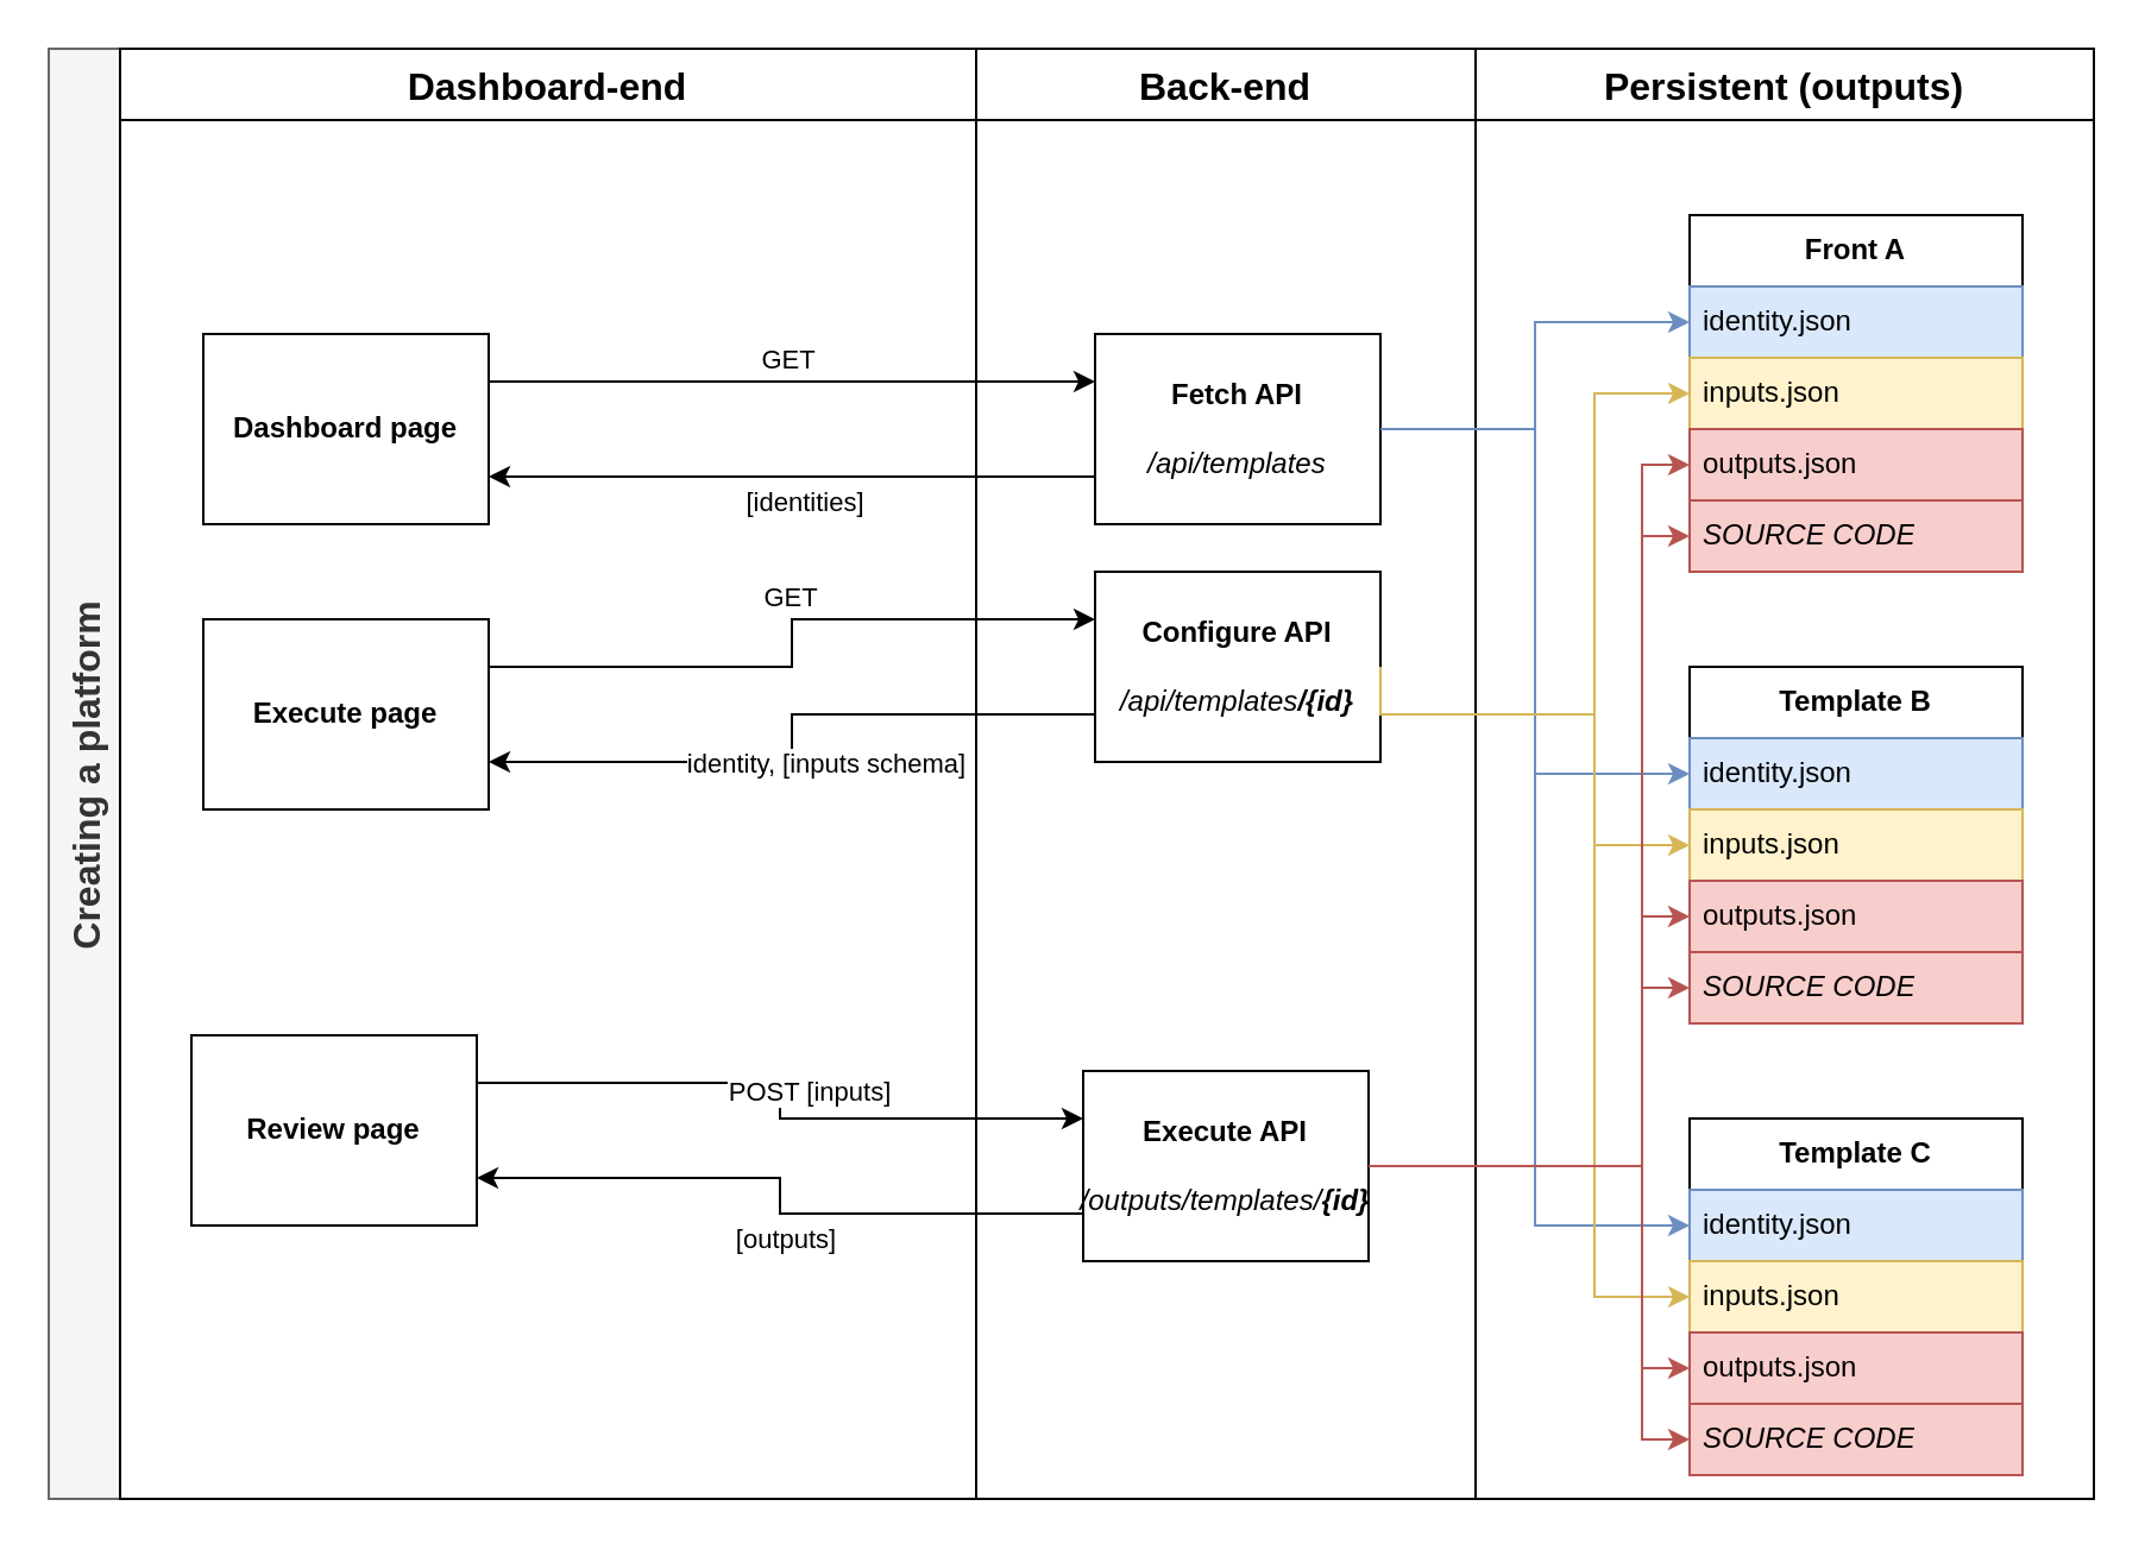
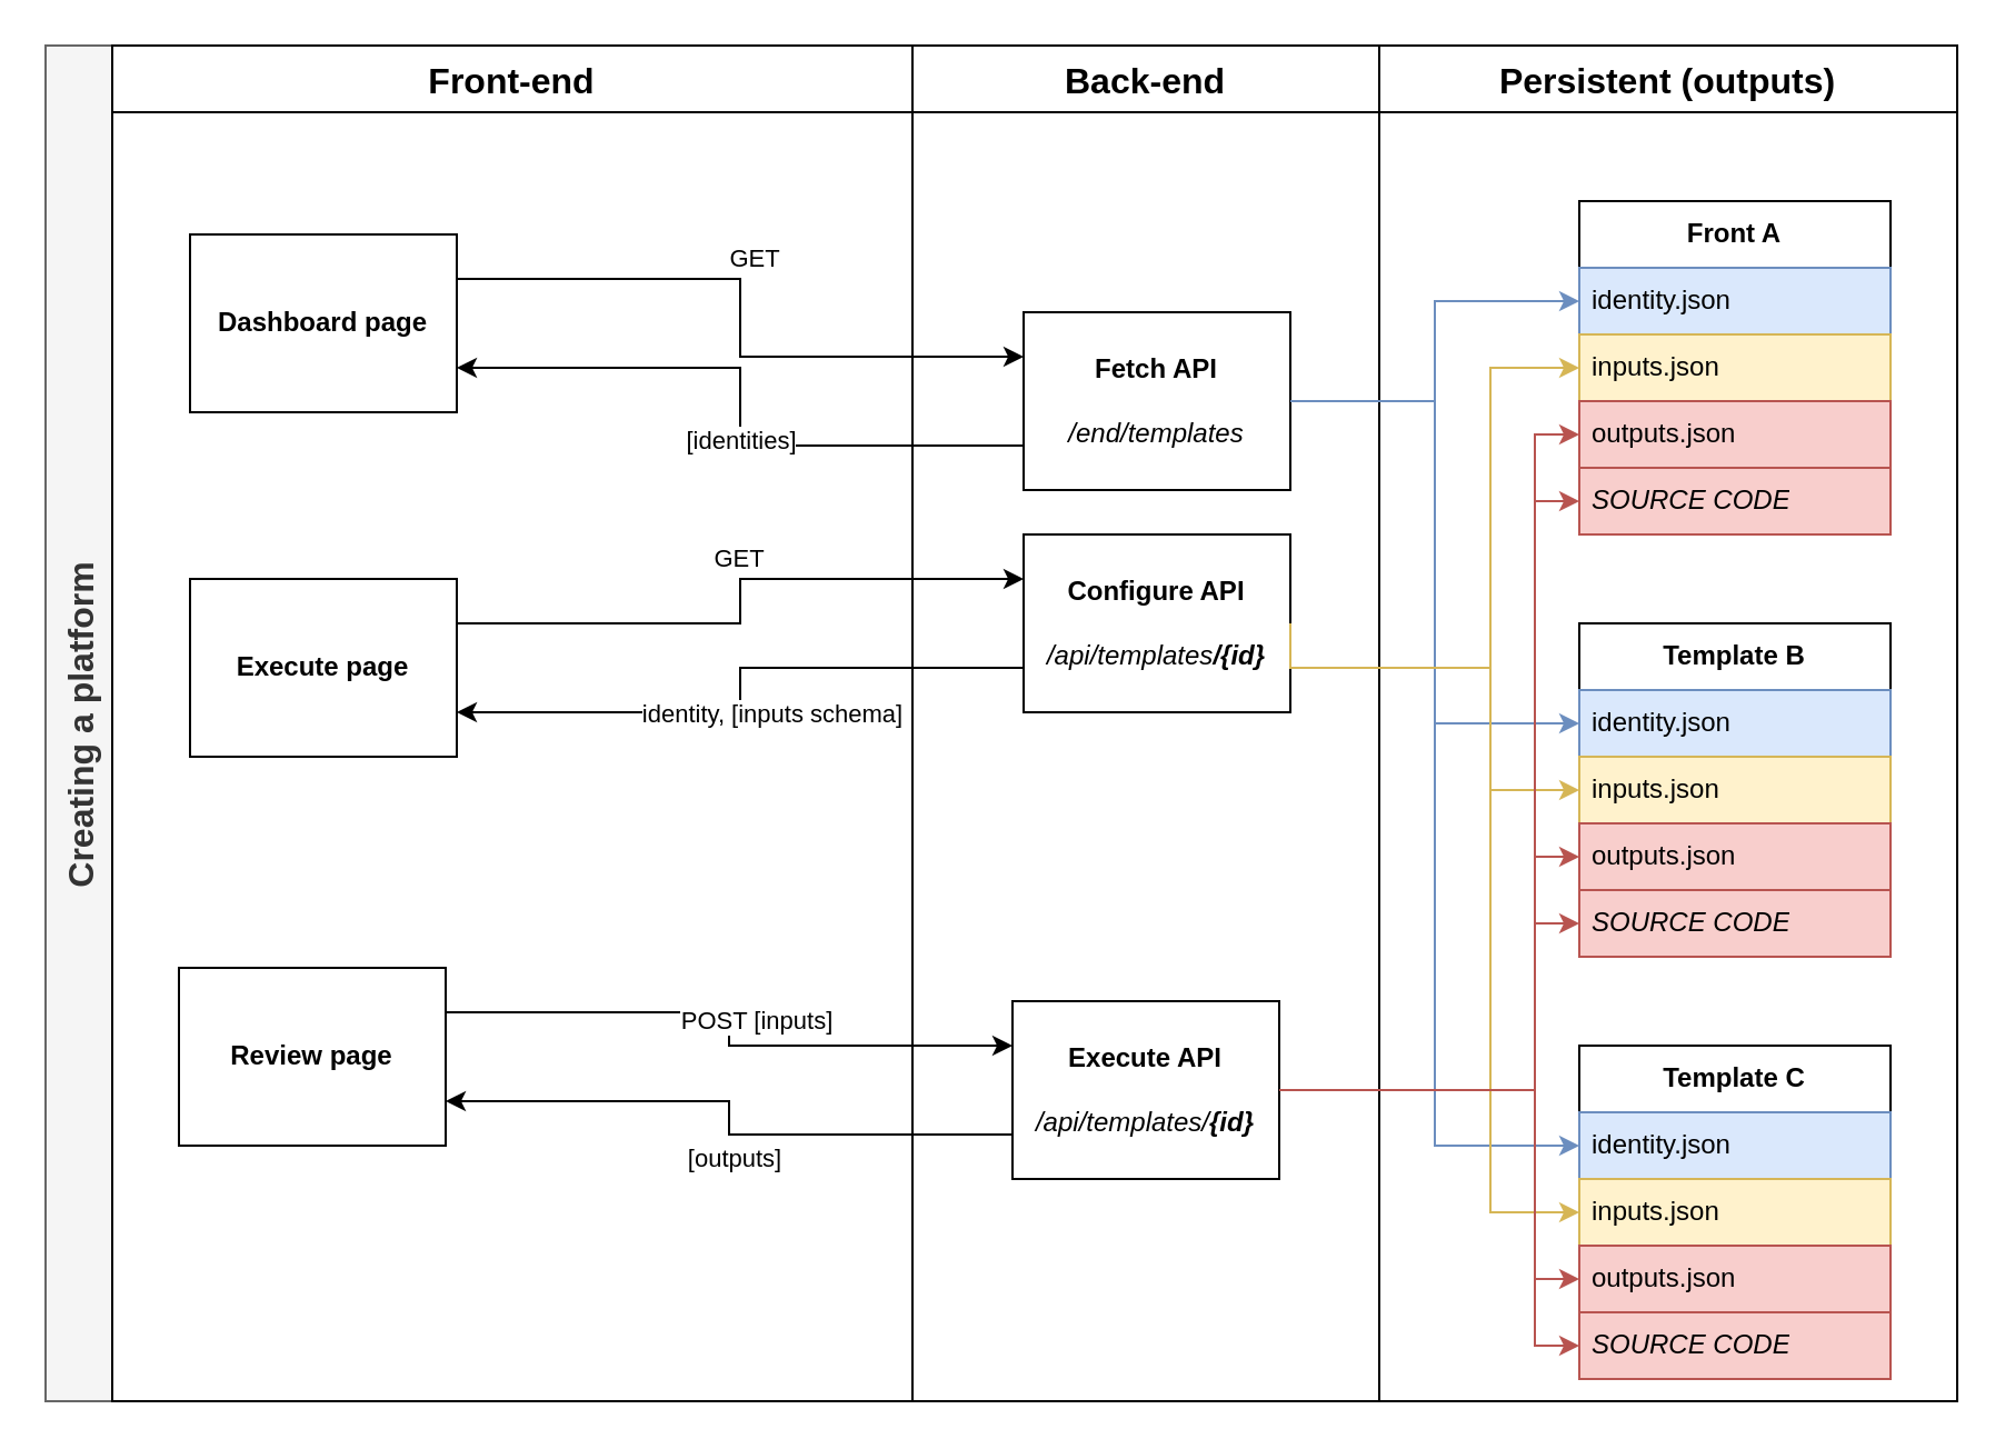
- <mxCell id="3" value="Dashboard-end" style="swimlane;startSize=30;fontSize=16;" parent="2" vertex="1"><mxGeometry x="30" width="360" height="610" as="geometry" /></mxCell>
+ <mxCell id="3" value="Front-end" style="swimlane;startSize=30;fontSize=16;" parent="2" vertex="1"><mxGeometry x="30" width="360" height="610" as="geometry" /></mxCell>
- <mxCell id="4" value="Dashboard page" style="rounded=0;whiteSpace=wrap;html=1;fontStyle=1" parent="3" vertex="1"><mxGeometry x="35" y="120" width="120" height="80" as="geometry" /></mxCell>
+ <mxCell id="4" value="Dashboard page" style="rounded=0;whiteSpace=wrap;html=1;fontStyle=1" parent="3" vertex="1"><mxGeometry x="35" y="85" width="120" height="80" as="geometry" /></mxCell>
- <mxCell id="8" value="&lt;div&gt;Fetch API&lt;/div&gt;&lt;div&gt;&lt;br&gt;&lt;/div&gt;&lt;div&gt;&lt;i style=&quot;font-weight: normal;&quot;&gt;/api/templates&lt;/i&gt;&lt;/div&gt;" style="rounded=0;whiteSpace=wrap;html=1;fontStyle=1" parent="7" vertex="1"><mxGeometry x="50" y="120" width="120" height="80" as="geometry" /></mxCell>
+ <mxCell id="8" value="&lt;div&gt;Fetch API&lt;/div&gt;&lt;div&gt;&lt;br&gt;&lt;/div&gt;&lt;div&gt;&lt;i style=&quot;font-weight: normal;&quot;&gt;/end/templates&lt;/i&gt;&lt;/div&gt;" style="rounded=0;whiteSpace=wrap;html=1;fontStyle=1" parent="7" vertex="1"><mxGeometry x="50" y="120" width="120" height="80" as="geometry" /></mxCell>
- <mxCell id="10" value="&lt;div&gt;Execute API&lt;/div&gt;&lt;div&gt;&lt;br&gt;&lt;/div&gt;&lt;div&gt;&lt;i style=&quot;font-weight: normal;&quot;&gt;/outputs/templates/&lt;b&gt;{id}&lt;/b&gt;&lt;/i&gt;&lt;/div&gt;" style="rounded=0;whiteSpace=wrap;html=1;fontStyle=1" parent="7" vertex="1"><mxGeometry x="45" y="430" width="120" height="80" as="geometry" /></mxCell>
+ <mxCell id="10" value="&lt;div&gt;Execute API&lt;/div&gt;&lt;div&gt;&lt;br&gt;&lt;/div&gt;&lt;div&gt;&lt;i style=&quot;font-weight: normal;&quot;&gt;/api/templates/&lt;b&gt;{id}&lt;/b&gt;&lt;/i&gt;&lt;/div&gt;" style="rounded=0;whiteSpace=wrap;html=1;fontStyle=1" parent="7" vertex="1"><mxGeometry x="45" y="430" width="120" height="80" as="geometry" /></mxCell>
